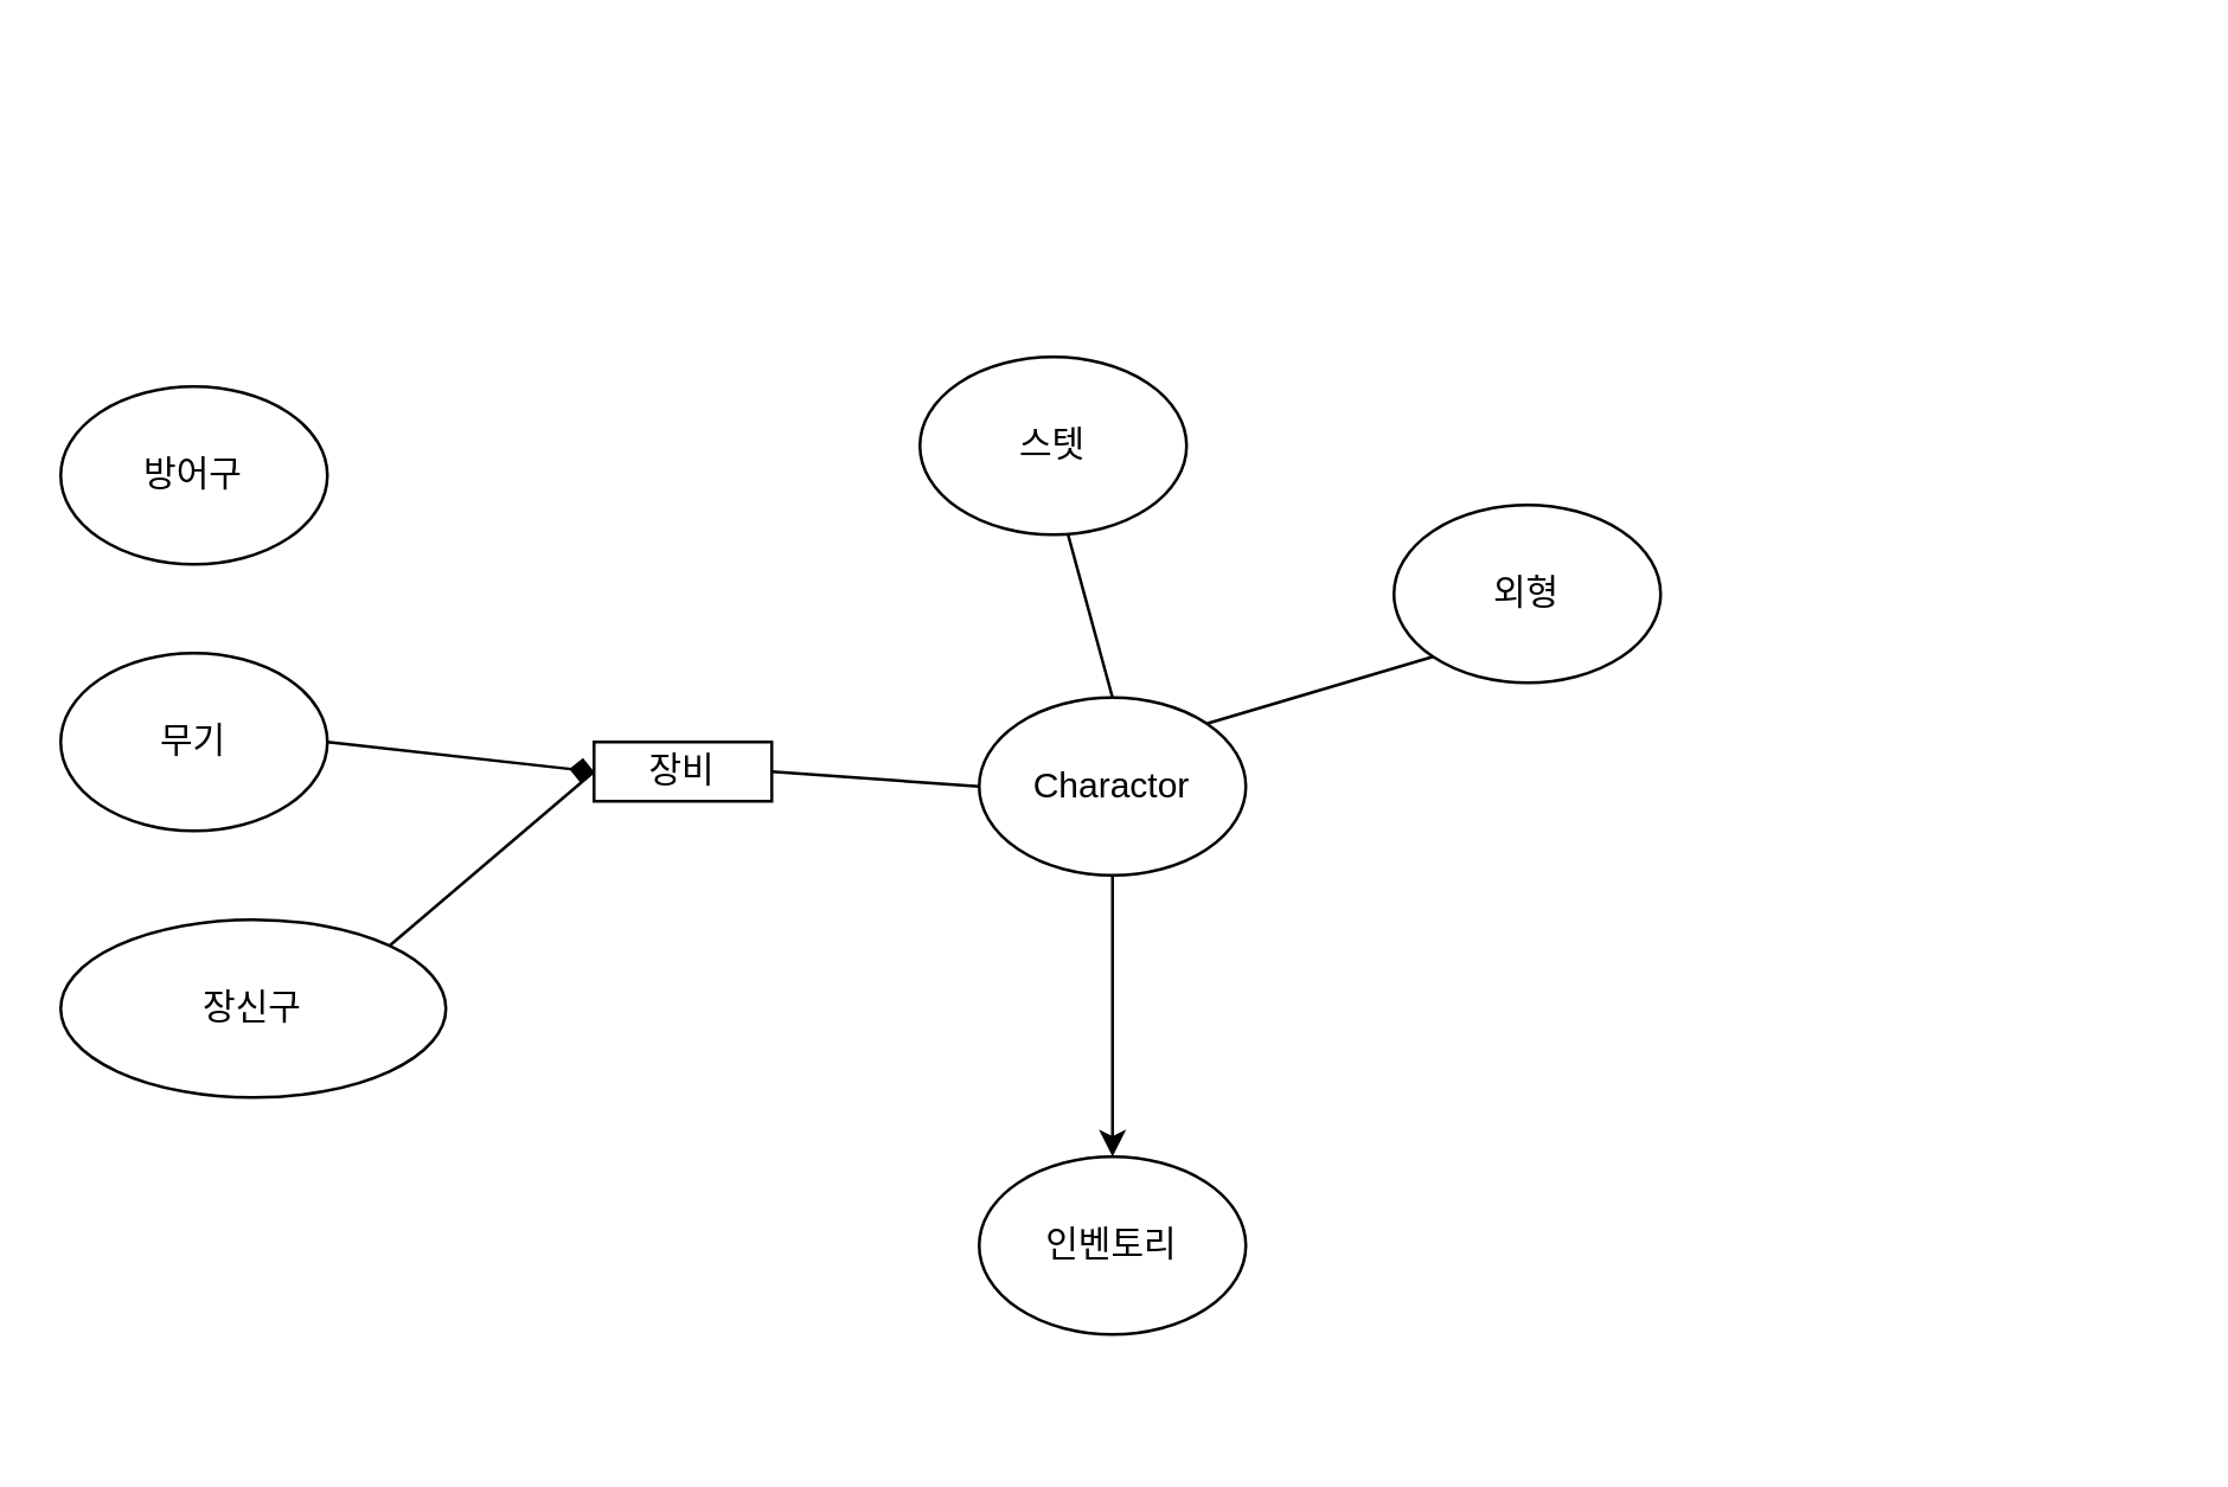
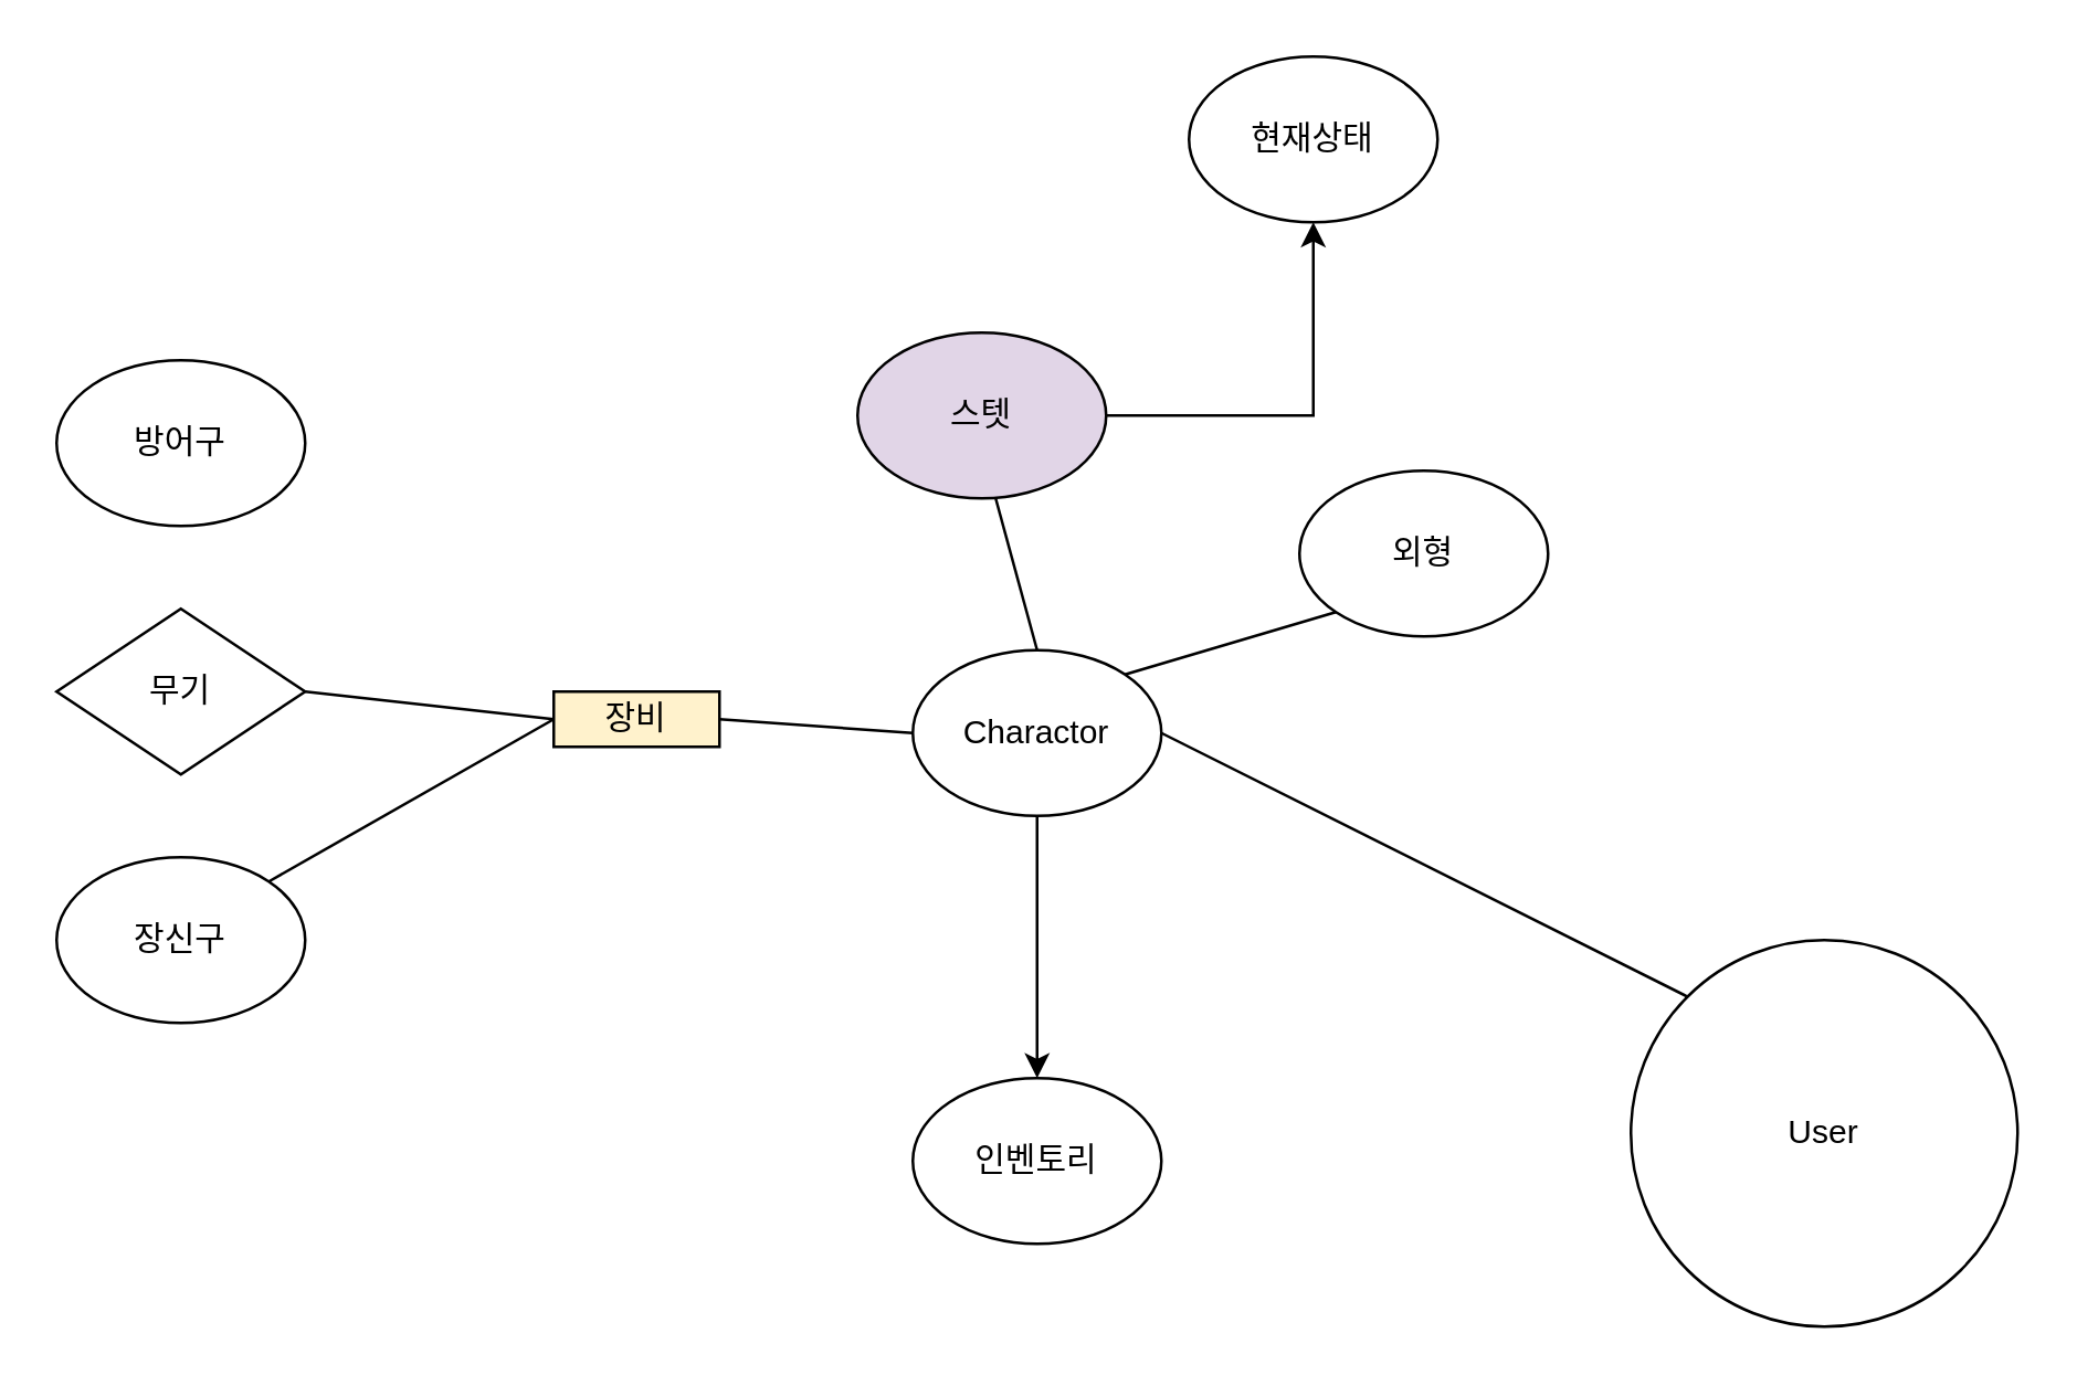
+ <mxCell id="19" value="현재상태" style="ellipse;whiteSpace=wrap;html=1;" vertex="1" parent="1"><mxGeometry x="430" y="20" width="90" height="60" as="geometry" /></mxCell>
- <mxCell id="15" value="스텟" style="ellipse;whiteSpace=wrap;html=1;" parent="1" vertex="1"><mxGeometry x="310" y="120" width="90" height="60" as="geometry" /></mxCell>
+ <mxCell id="15" value="스텟" style="ellipse;whiteSpace=wrap;html=1;fillColor=#e1d5e7;" parent="1" vertex="1"><mxGeometry x="310" y="120" width="90" height="60" as="geometry" /></mxCell>
+ <mxCell id="14" value="" style="edgeStyle=orthogonalEdgeStyle;rounded=0;orthogonalLoop=1;jettySize=auto;html=1;" edge="1" parent="1" source="15" target="19"><mxGeometry relative="1" as="geometry" /></mxCell>
- <mxCell id="7" value="무기" style="ellipse;whiteSpace=wrap;html=1;" parent="1" vertex="1"><mxGeometry x="20" y="220" width="90" height="60" as="geometry" /></mxCell>
+ <mxCell id="7" value="무기" style="rhombus;whiteSpace=wrap;html=1;" parent="1" vertex="1"><mxGeometry x="20" y="220" width="90" height="60" as="geometry" /></mxCell>
- <mxCell id="11" value="" style="endArrow=diamond;html=1;exitX=1;exitY=0.5;exitDx=0;exitDy=0;entryX=0;entryY=0.5;entryDx=0;entryDy=0;" parent="1" source="7" target="6" edge="1"><mxGeometry width="50" height="50" relative="1" as="geometry"><mxPoint x="121.98" y="342.98" as="sourcePoint" /><mxPoint x="220" y="260" as="targetPoint" /></mxGeometry></mxCell>
+ <mxCell id="11" value="" style="endArrow=none;html=1;exitX=1;exitY=0.5;exitDx=0;exitDy=0;entryX=0;entryY=0.5;entryDx=0;entryDy=0;" parent="1" source="7" target="6" edge="1"><mxGeometry width="50" height="50" relative="1" as="geometry"><mxPoint x="121.98" y="342.98" as="sourcePoint" /><mxPoint x="220" y="260" as="targetPoint" /></mxGeometry></mxCell>
- <mxCell id="6" value="장비" style="rounded=0;whiteSpace=wrap;html=1;" parent="1" vertex="1"><mxGeometry x="200" y="250" width="60" height="20" as="geometry" /></mxCell>
+ <mxCell id="6" value="장비" style="rounded=0;whiteSpace=wrap;html=1;fillColor=#fff2cc;" parent="1" vertex="1"><mxGeometry x="200" y="250" width="60" height="20" as="geometry" /></mxCell>
+ <mxCell id="5" value="" style="endArrow=none;html=1;exitX=0;exitY=0;exitDx=0;exitDy=0;entryX=1;entryY=0.5;entryDx=0;entryDy=0;" parent="1" source="2" target="4" edge="1"><mxGeometry width="50" height="50" relative="1" as="geometry"><mxPoint x="490" y="370" as="sourcePoint" /><mxPoint x="540" y="320" as="targetPoint" /></mxGeometry></mxCell>
- <mxCell id="9" value="장신구" style="ellipse;whiteSpace=wrap;html=1;" parent="1" vertex="1"><mxGeometry x="20" y="310" width="130" height="60" as="geometry" /></mxCell>
+ <mxCell id="9" value="장신구" style="ellipse;whiteSpace=wrap;html=1;" parent="1" vertex="1"><mxGeometry x="20" y="310" width="90" height="60" as="geometry" /></mxCell>
+ <mxCell id="2" value="User" style="ellipse;whiteSpace=wrap;html=1;aspect=fixed;" parent="1" vertex="1"><mxGeometry x="590" y="340" width="140" height="140" as="geometry" /></mxCell>
